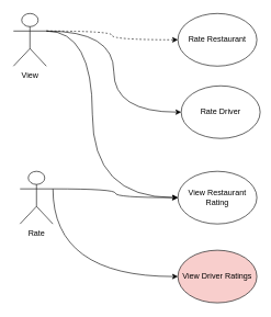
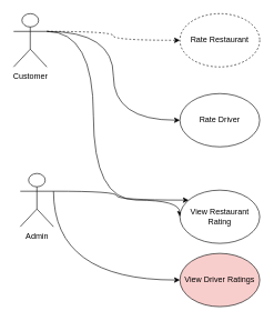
- <mxCell id="9" value="Rate Restaurant" style="ellipse;whiteSpace=wrap;html=1;" vertex="1" parent="1"><mxGeometry x="270" y="20" width="120" height="80" as="geometry" /></mxCell>
+ <mxCell id="9" value="Rate Restaurant" style="ellipse;whiteSpace=wrap;html=1;dashed=1;" vertex="1" parent="1"><mxGeometry x="270" y="20" width="120" height="80" as="geometry" /></mxCell>
- <mxCell id="5" value="View" style="shape=umlActor;verticalLabelPosition=bottom;verticalAlign=top;html=1;outlineConnect=0;" vertex="1" parent="1"><mxGeometry x="20" y="20" width="50" height="80" as="geometry" /></mxCell>
+ <mxCell id="5" value="Customer" style="shape=umlActor;verticalLabelPosition=bottom;verticalAlign=top;html=1;outlineConnect=0;" vertex="1" parent="1"><mxGeometry x="20" y="20" width="50" height="80" as="geometry" /></mxCell>
- <mxCell id="11" value="Rate Driver" style="ellipse;whiteSpace=wrap;html=1;" vertex="1" parent="1"><mxGeometry x="275" y="130" width="120" height="80" as="geometry" /></mxCell>
+ <mxCell id="11" value="Rate Driver" style="ellipse;whiteSpace=wrap;html=1;" vertex="1" parent="1"><mxGeometry x="270" y="140" width="120" height="80" as="geometry" /></mxCell>
- <mxCell id="10" value="View Restaurant Rating" style="ellipse;whiteSpace=wrap;html=1;" vertex="1" parent="1"><mxGeometry x="270" y="260" width="120" height="80" as="geometry" /></mxCell>
+ <mxCell id="10" value="View Restaurant Rating" style="ellipse;whiteSpace=wrap;html=1;" vertex="1" parent="1"><mxGeometry x="270" y="285" width="120" height="80" as="geometry" /></mxCell>
- <mxCell id="8" value="Rate" style="shape=umlActor;verticalLabelPosition=bottom;verticalAlign=top;html=1;outlineConnect=0;" vertex="1" parent="1"><mxGeometry x="30" y="260" width="50" height="80" as="geometry" /></mxCell>
+ <mxCell id="8" value="Admin" style="shape=umlActor;verticalLabelPosition=bottom;verticalAlign=top;html=1;outlineConnect=0;" vertex="1" parent="1"><mxGeometry x="30" y="260" width="50" height="80" as="geometry" /></mxCell>
